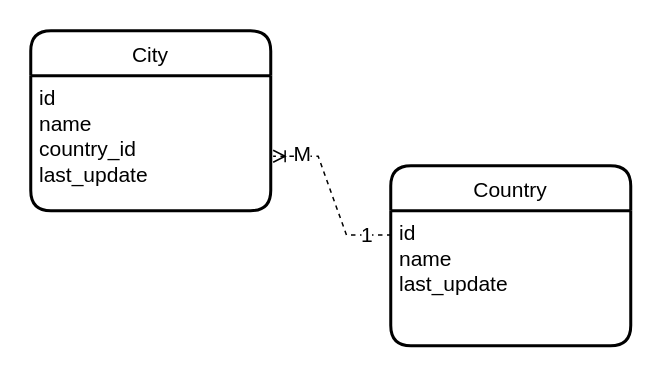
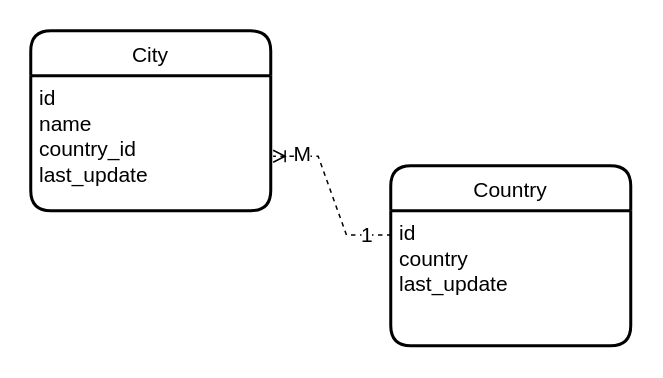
- <mxCell id="5" value="id&#10;name&#10;last_update" style="align=left;strokeColor=none;fillColor=none;spacingLeft=4;fontSize=14;verticalAlign=top;resizable=0;rotatable=0;part=1;" vertex="1" parent="4"><mxGeometry y="30" width="160" height="90" as="geometry" /></mxCell>
+ <mxCell id="5" value="id&#10;country&#10;last_update" style="align=left;strokeColor=none;fillColor=none;spacingLeft=4;fontSize=14;verticalAlign=top;resizable=0;rotatable=0;part=1;" vertex="1" parent="4"><mxGeometry y="30" width="160" height="90" as="geometry" /></mxCell>
